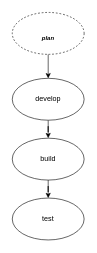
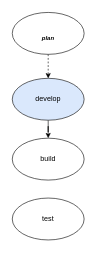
- <mxCell id="3" value="&lt;font size=&quot;1&quot;&gt;plan&lt;/font&gt;" style="ellipse;whiteSpace=wrap;html=1;fontStyle=3;fontSize=30;dashed=1;" vertex="1" parent="1"><mxGeometry x="20" y="20" width="120" height="70" as="geometry" /></mxCell>
+ <mxCell id="3" value="&lt;font size=&quot;1&quot;&gt;plan&lt;/font&gt;" style="ellipse;whiteSpace=wrap;html=1;fontStyle=3;fontSize=30;" vertex="1" parent="1"><mxGeometry x="20" y="20" width="120" height="70" as="geometry" /></mxCell>
- <mxCell id="2" value="" style="edgeStyle=orthogonalEdgeStyle;rounded=0;orthogonalLoop=1;jettySize=auto;html=1;" edge="1" parent="1" source="3" target="5"><mxGeometry relative="1" as="geometry" /></mxCell>
+ <mxCell id="2" value="" style="edgeStyle=orthogonalEdgeStyle;rounded=0;orthogonalLoop=1;jettySize=auto;html=1;dashed=1;" edge="1" parent="1" source="3" target="5"><mxGeometry relative="1" as="geometry" /></mxCell>
- <mxCell id="5" value="develop" style="ellipse;whiteSpace=wrap;html=1;" vertex="1" parent="1"><mxGeometry x="20" y="130" width="120" height="70" as="geometry" /></mxCell>
+ <mxCell id="5" value="develop" style="ellipse;whiteSpace=wrap;html=1;fillColor=#dae8fc;" vertex="1" parent="1"><mxGeometry x="20" y="130" width="120" height="70" as="geometry" /></mxCell>
- <mxCell id="7" value="" style="edgeStyle=orthogonalEdgeStyle;rounded=0;orthogonalLoop=1;jettySize=auto;html=1;" edge="1" parent="1" source="8" target="9"><mxGeometry relative="1" as="geometry" /></mxCell>
